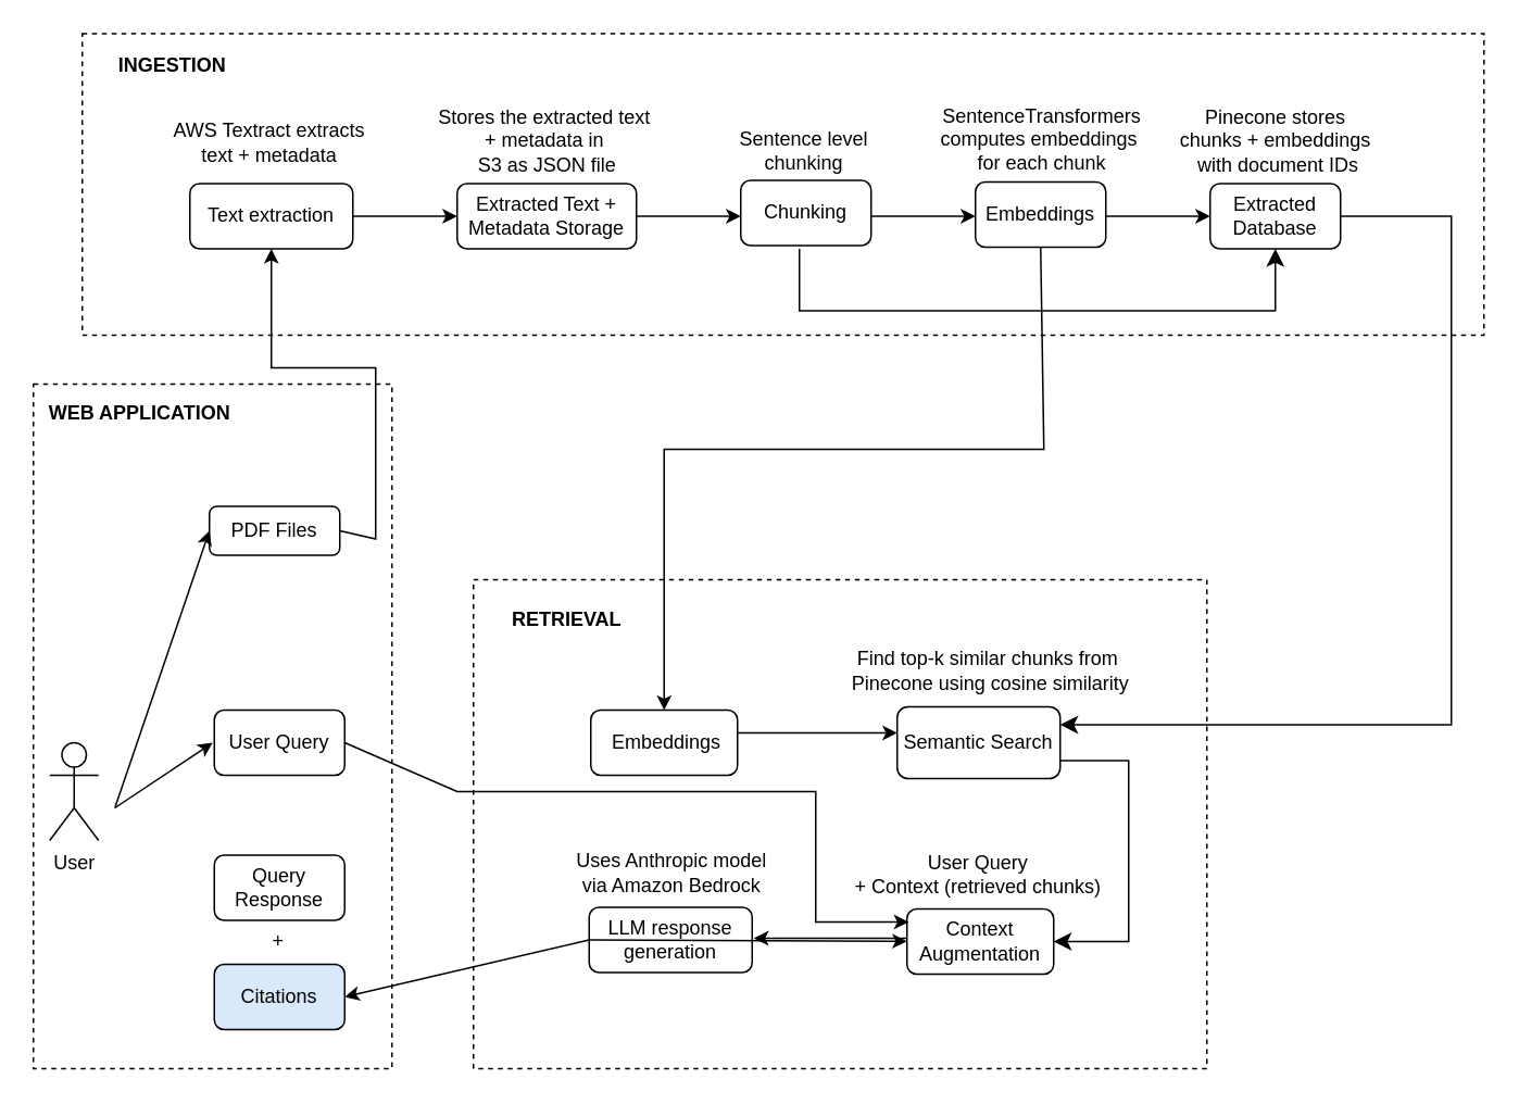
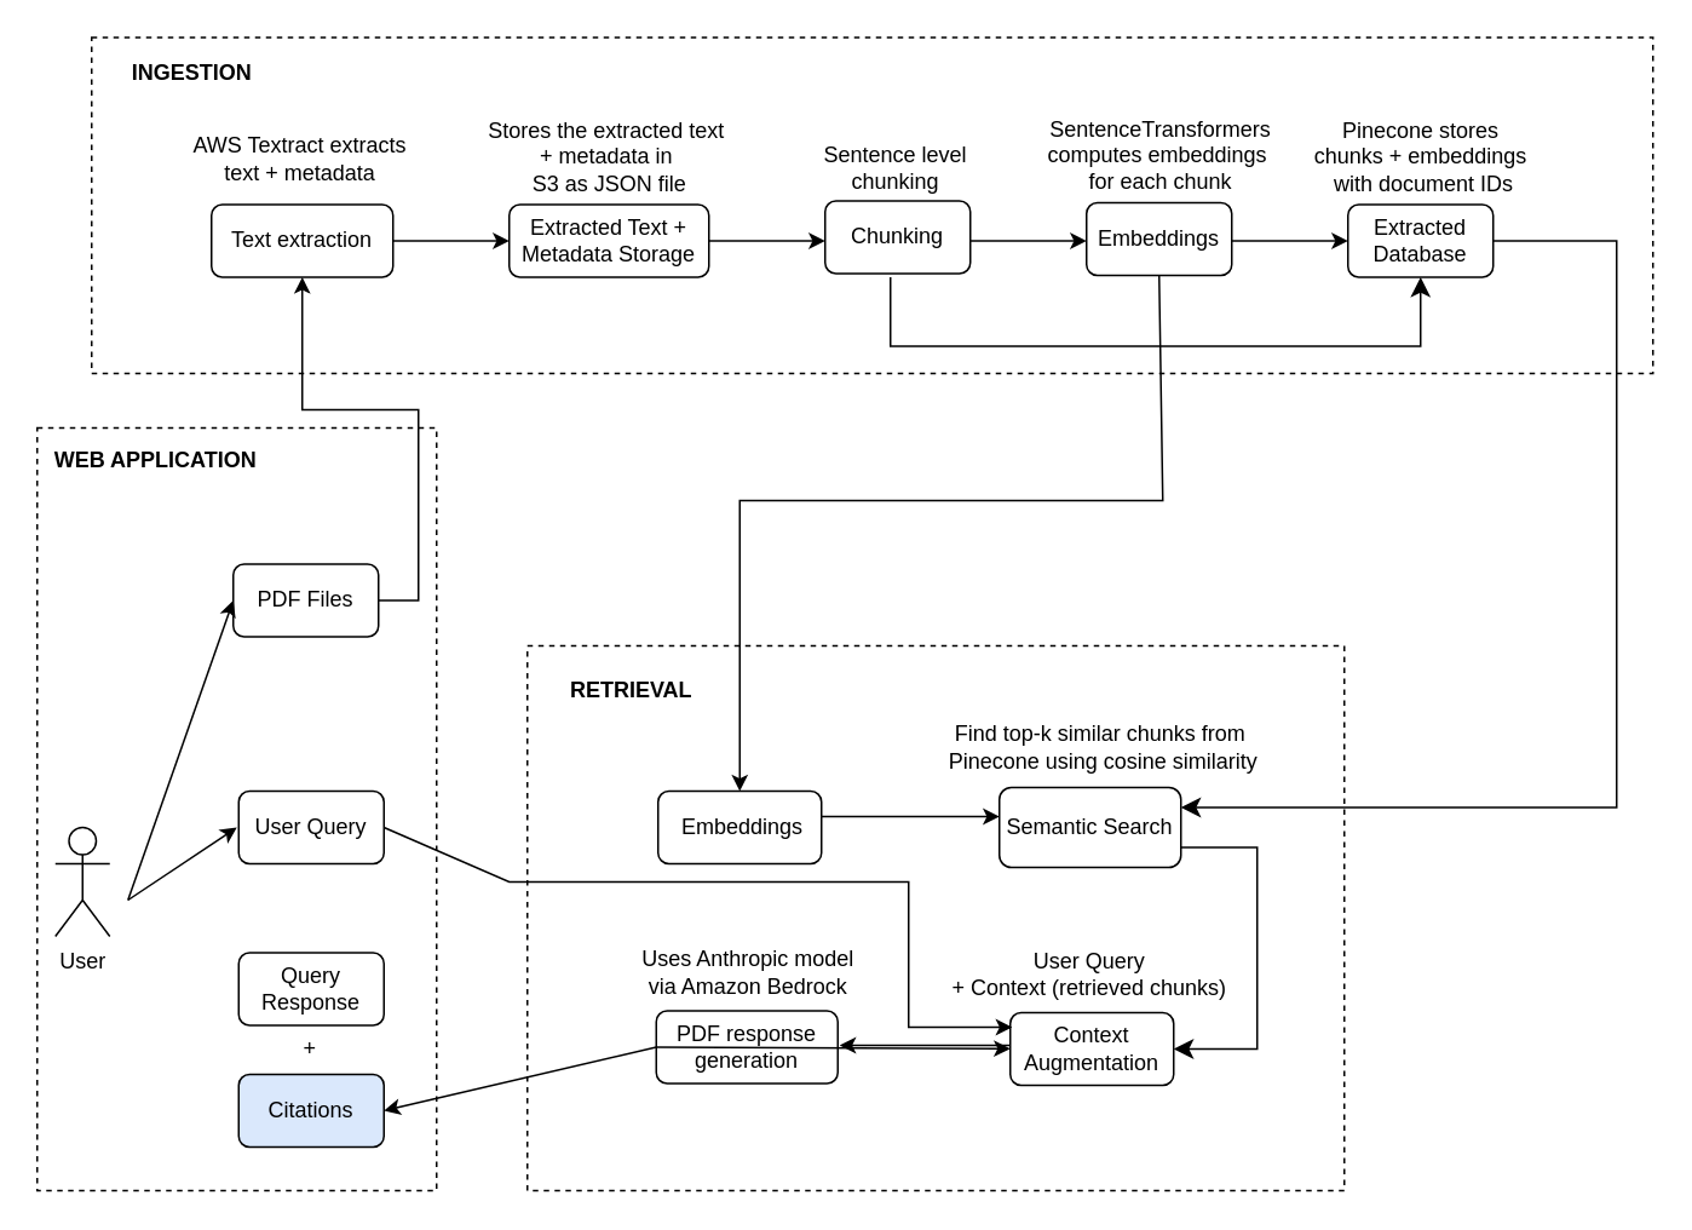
- <mxCell id="6" value="PDF Files" style="rounded=1;whiteSpace=wrap;html=1;" parent="1" vertex="1"><mxGeometry x="128" y="310" width="80" height="30" as="geometry" /></mxCell>
+ <mxCell id="6" value="PDF Files" style="rounded=1;whiteSpace=wrap;html=1;" parent="1" vertex="1"><mxGeometry x="128" y="310" width="80" height="40" as="geometry" /></mxCell>
- <mxCell id="4" value="LLM response generation" style="rounded=1;whiteSpace=wrap;html=1;" parent="1" vertex="1"><mxGeometry x="361" y="556" width="100" height="40" as="geometry" /></mxCell>
+ <mxCell id="4" value="PDF response generation" style="rounded=1;whiteSpace=wrap;html=1;" parent="1" vertex="1"><mxGeometry x="361" y="556" width="100" height="40" as="geometry" /></mxCell>
